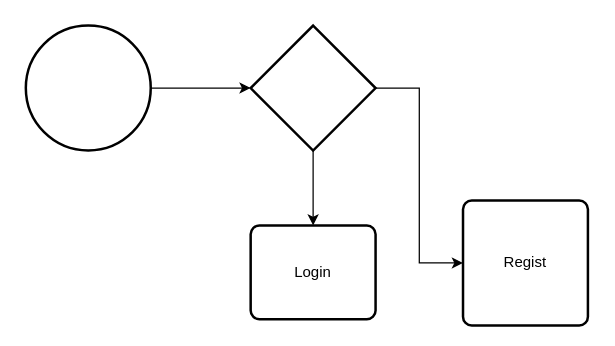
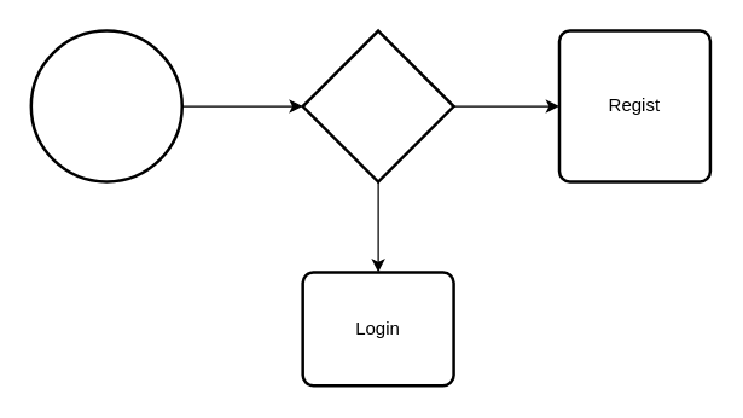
- <mxCell id="8" value="Regist" style="rounded=1;whiteSpace=wrap;html=1;absoluteArcSize=1;arcSize=14;strokeWidth=2;" vertex="1" parent="1"><mxGeometry x="370" y="160" width="100" height="100" as="geometry" /></mxCell>
+ <mxCell id="8" value="Regist" style="rounded=1;whiteSpace=wrap;html=1;absoluteArcSize=1;arcSize=14;strokeWidth=2;" vertex="1" parent="1"><mxGeometry x="370" y="20" width="100" height="100" as="geometry" /></mxCell>
